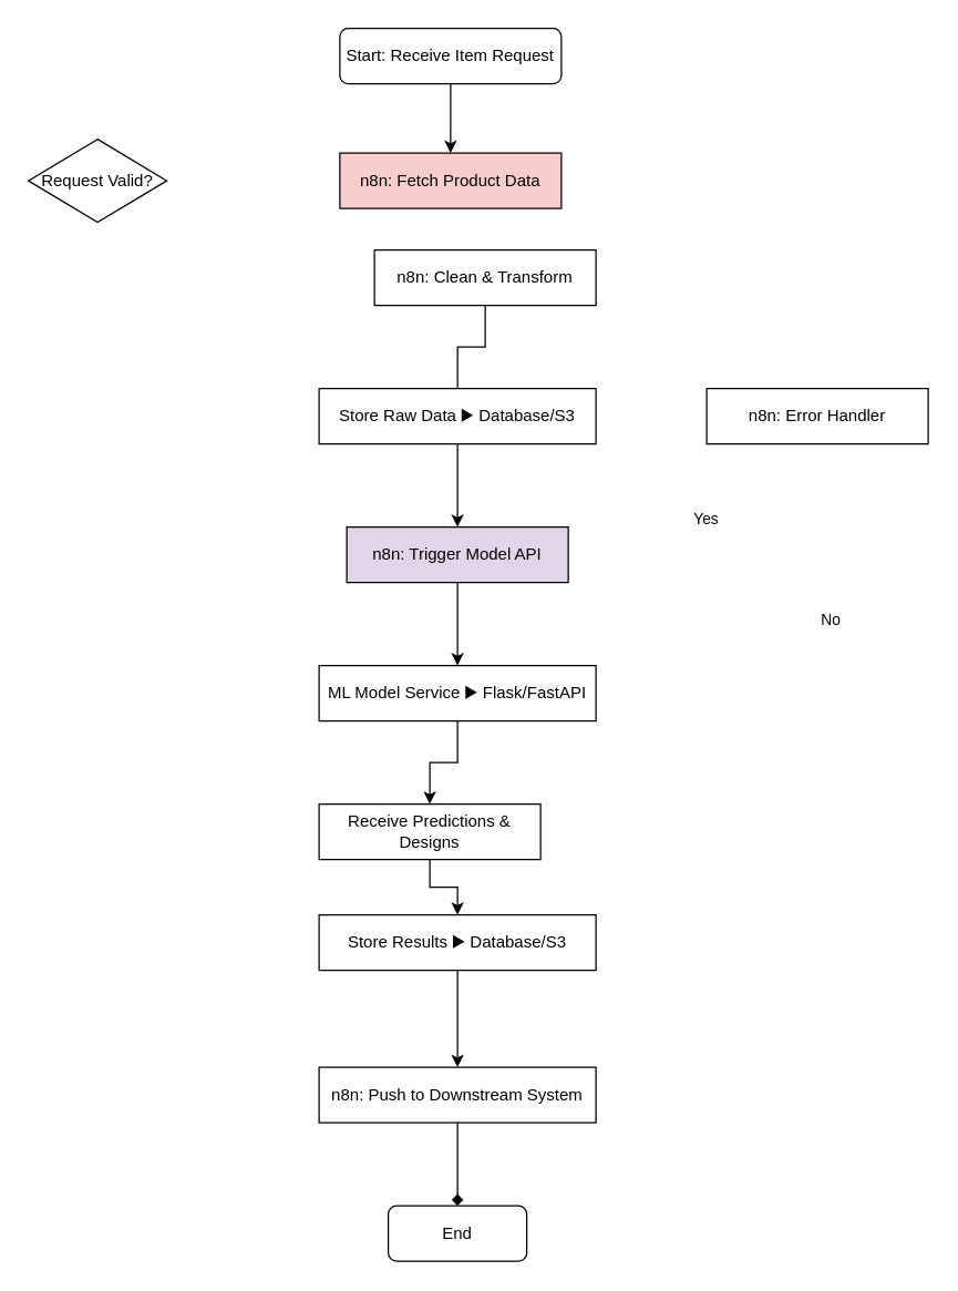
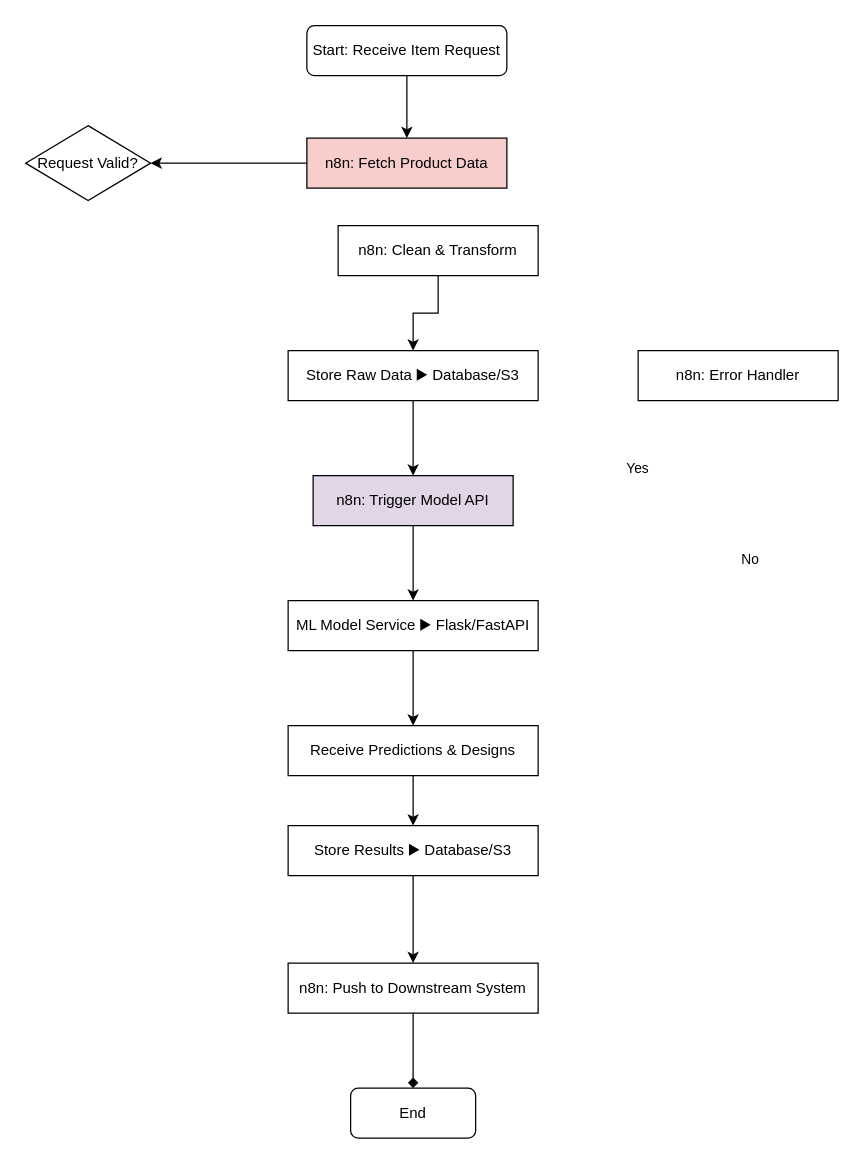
+ <mxCell id="14" style="edgeStyle=orthogonalEdgeStyle;rounded=0;html=1;" edge="1" parent="1" source="3" target="4"><mxGeometry relative="1" as="geometry" /></mxCell>
- <mxCell id="17" style="edgeStyle=orthogonalEdgeStyle;rounded=0;html=1;endArrow=none;" edge="1" parent="1" source="25" target="6"><mxGeometry relative="1" as="geometry" /></mxCell>
+ <mxCell id="17" style="edgeStyle=orthogonalEdgeStyle;rounded=0;html=1;" edge="1" parent="1" source="25" target="6"><mxGeometry relative="1" as="geometry" /></mxCell>
- <mxCell id="9" value="Receive Predictions &amp; Designs" style="whiteSpace=wrap;html=1;" vertex="1" parent="1"><mxGeometry x="230" y="580" width="160" height="40" as="geometry" /></mxCell>
+ <mxCell id="9" value="Receive Predictions &amp; Designs" style="whiteSpace=wrap;html=1;" vertex="1" parent="1"><mxGeometry x="230" y="580" width="200" height="40" as="geometry" /></mxCell>
